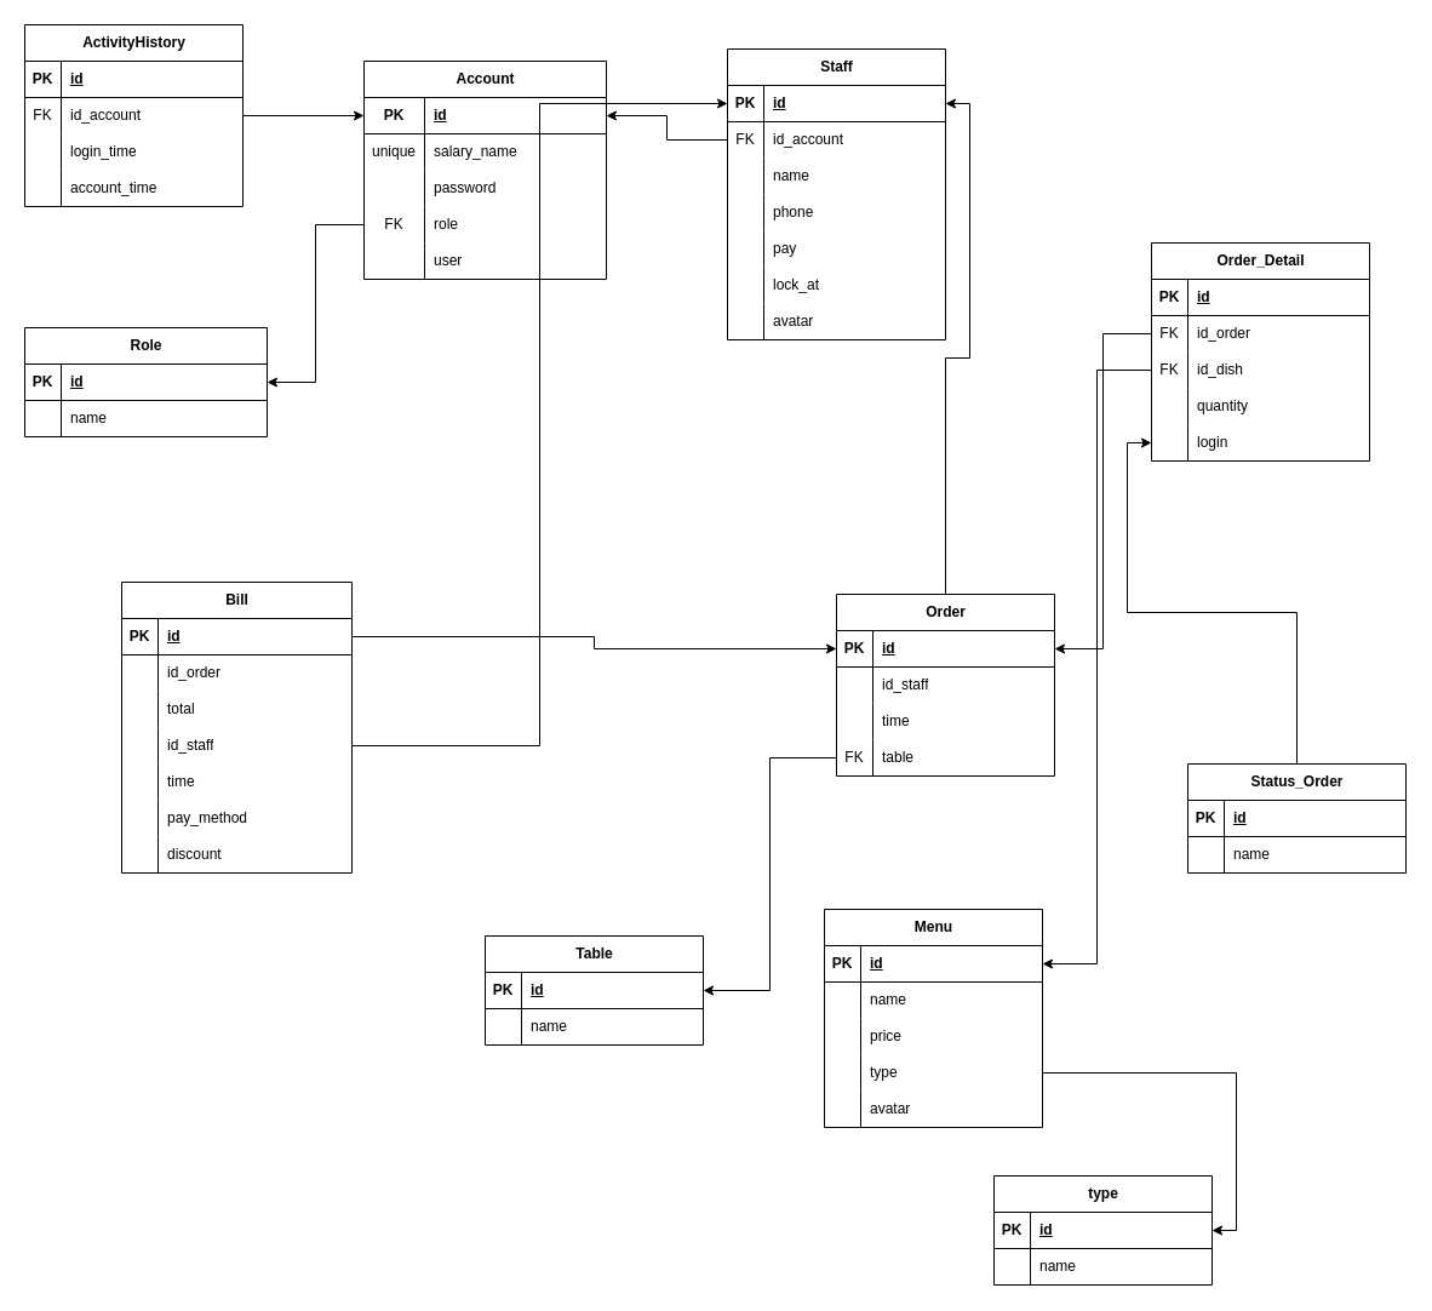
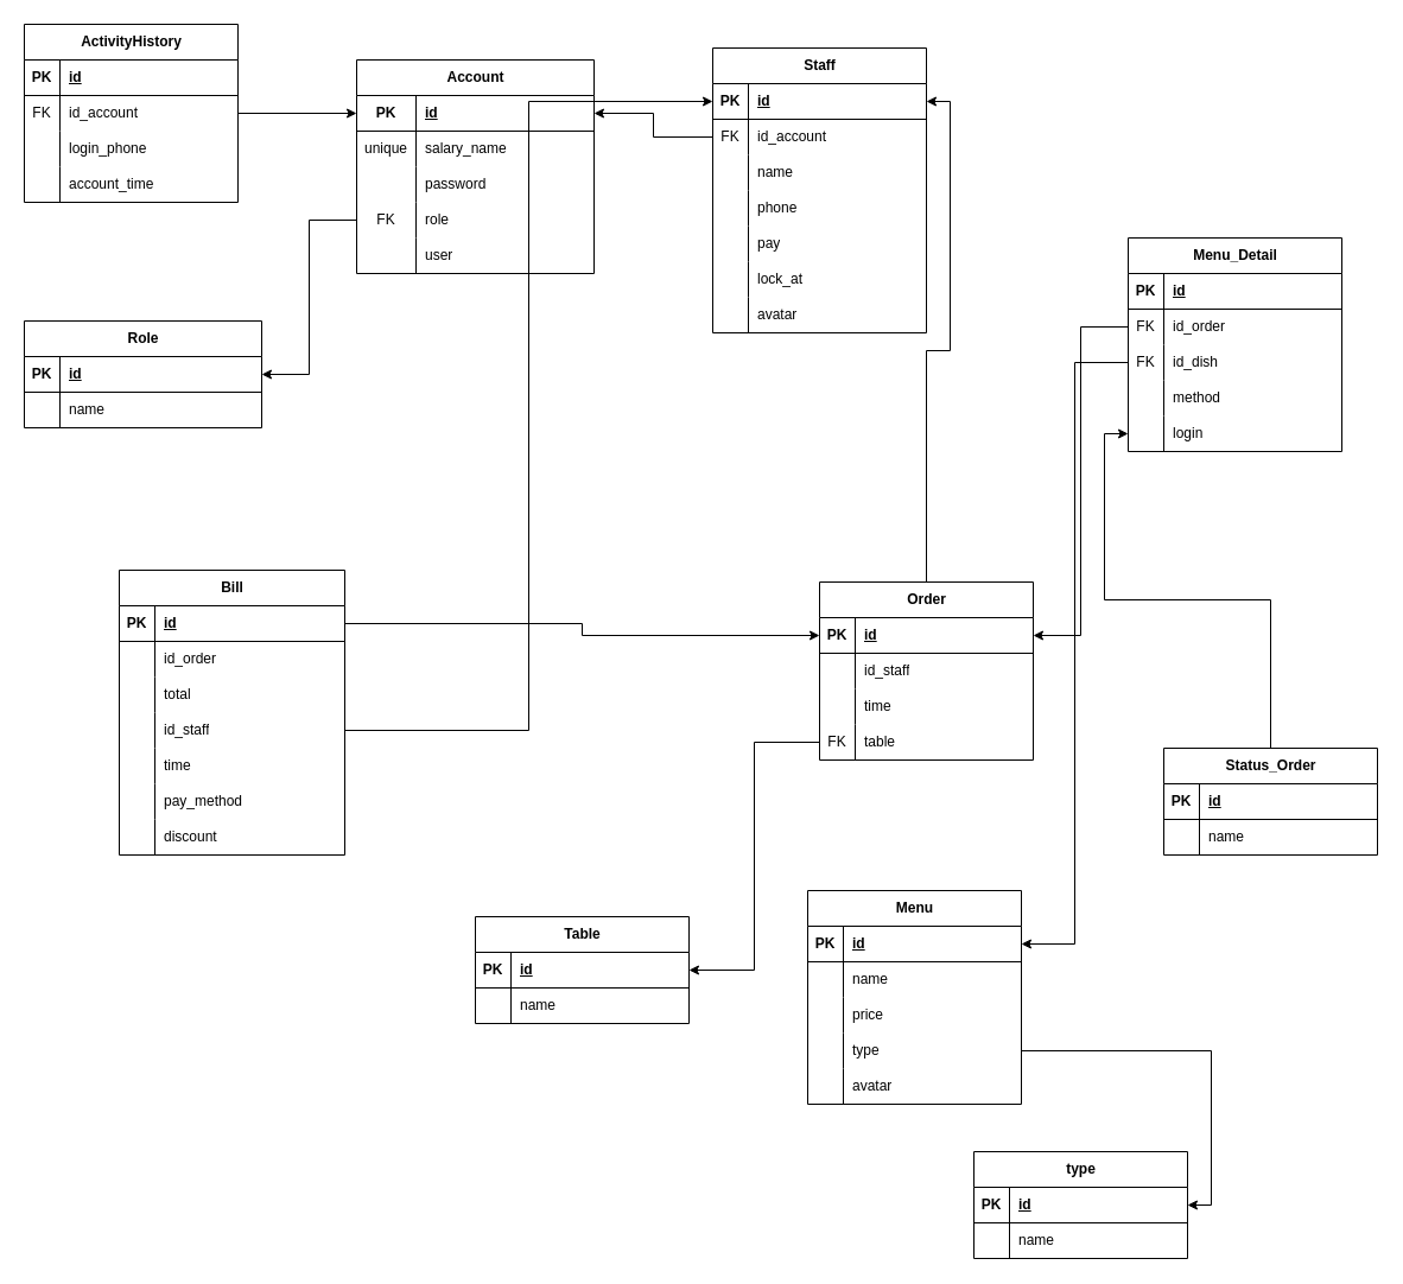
- <mxCell id="122" value="login_time" style="shape=partialRectangle;connectable=0;fillColor=none;top=0;left=0;bottom=0;right=0;align=left;spacingLeft=6;overflow=hidden;whiteSpace=wrap;html=1;" parent="120" vertex="1"><mxGeometry x="30" width="150" height="30" as="geometry"><mxRectangle width="150" height="30" as="alternateBounds" /></mxGeometry></mxCell>
+ <mxCell id="122" value="login_phone" style="shape=partialRectangle;connectable=0;fillColor=none;top=0;left=0;bottom=0;right=0;align=left;spacingLeft=6;overflow=hidden;whiteSpace=wrap;html=1;" parent="120" vertex="1"><mxGeometry x="30" width="150" height="30" as="geometry"><mxRectangle width="150" height="30" as="alternateBounds" /></mxGeometry></mxCell>
- <mxCell id="86" value="Order_Detail" style="shape=table;startSize=30;container=1;collapsible=1;childLayout=tableLayout;fixedRows=1;rowLines=0;fontStyle=1;align=center;resizeLast=1;html=1;" parent="1" vertex="1"><mxGeometry x="950" y="200" width="180" height="180" as="geometry" /></mxCell>
+ <mxCell id="86" value="Menu_Detail" style="shape=table;startSize=30;container=1;collapsible=1;childLayout=tableLayout;fixedRows=1;rowLines=0;fontStyle=1;align=center;resizeLast=1;html=1;" parent="1" vertex="1"><mxGeometry x="950" y="200" width="180" height="180" as="geometry" /></mxCell>
- <mxCell id="98" value="quantity" style="shape=partialRectangle;connectable=0;fillColor=none;top=0;left=0;bottom=0;right=0;align=left;spacingLeft=6;overflow=hidden;whiteSpace=wrap;html=1;" parent="96" vertex="1"><mxGeometry x="30" width="150" height="30" as="geometry"><mxRectangle width="150" height="30" as="alternateBounds" /></mxGeometry></mxCell>
+ <mxCell id="98" value="method" style="shape=partialRectangle;connectable=0;fillColor=none;top=0;left=0;bottom=0;right=0;align=left;spacingLeft=6;overflow=hidden;whiteSpace=wrap;html=1;" parent="96" vertex="1"><mxGeometry x="30" width="150" height="30" as="geometry"><mxRectangle width="150" height="30" as="alternateBounds" /></mxGeometry></mxCell>
